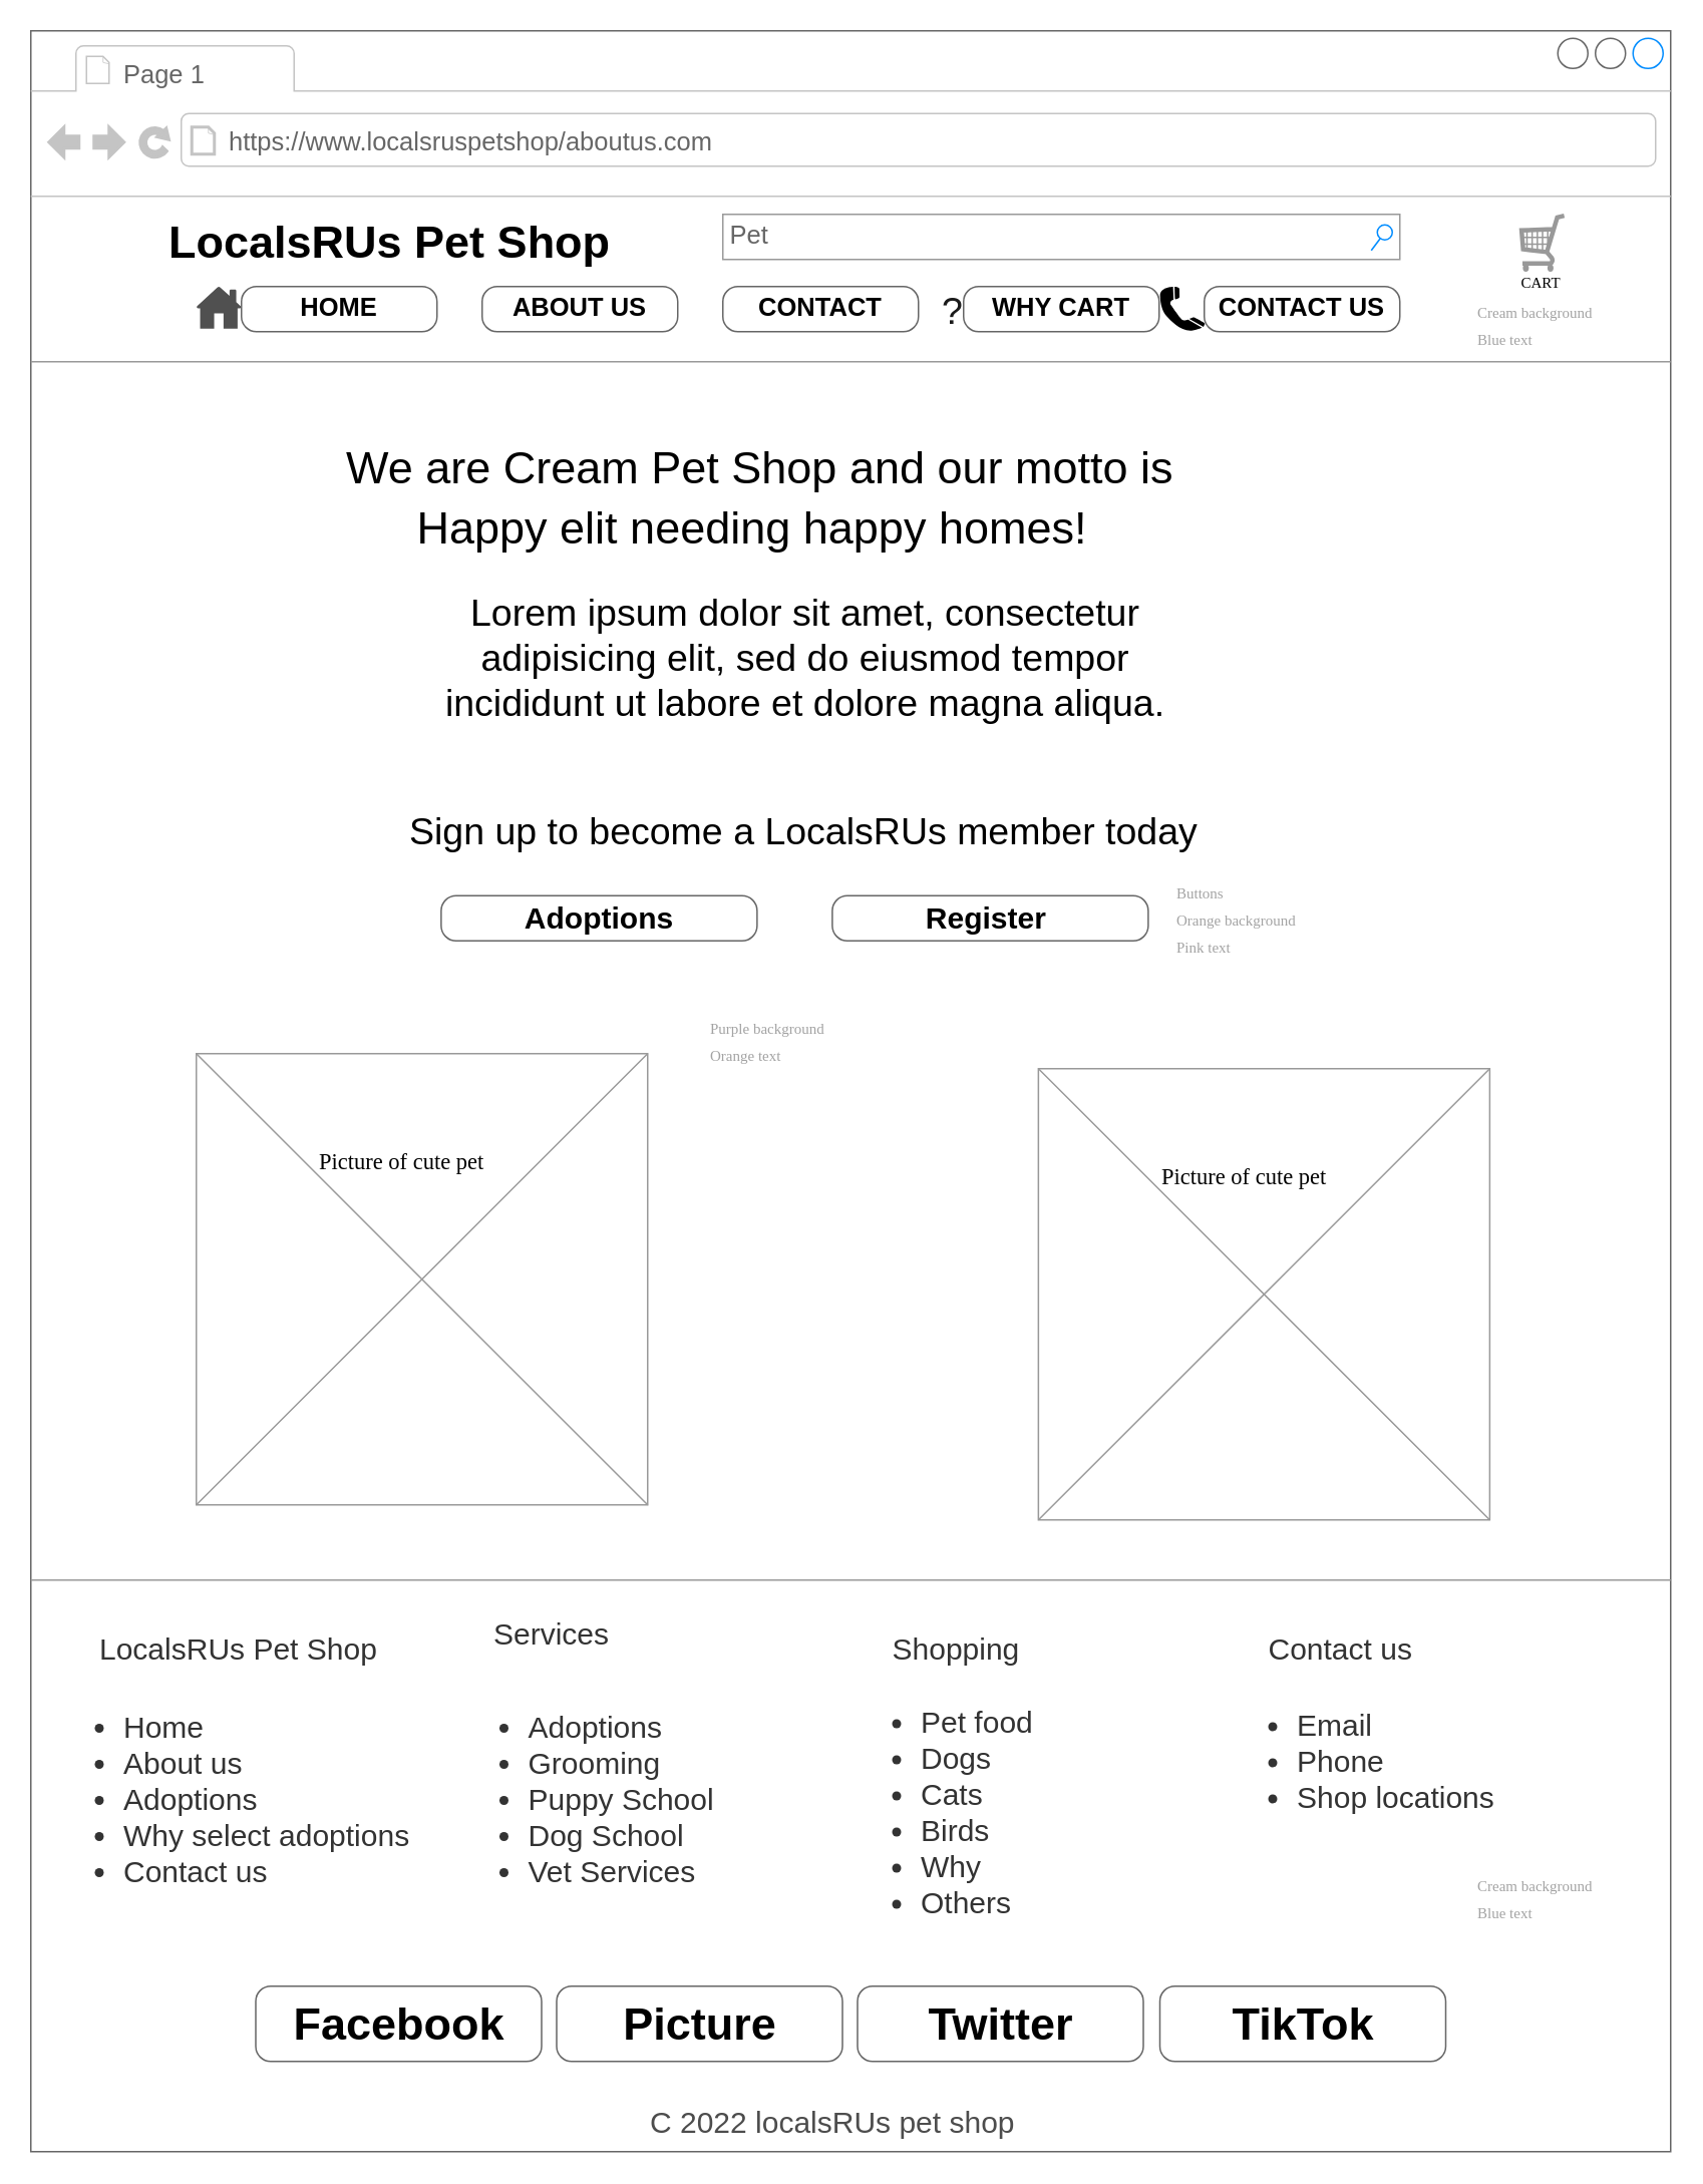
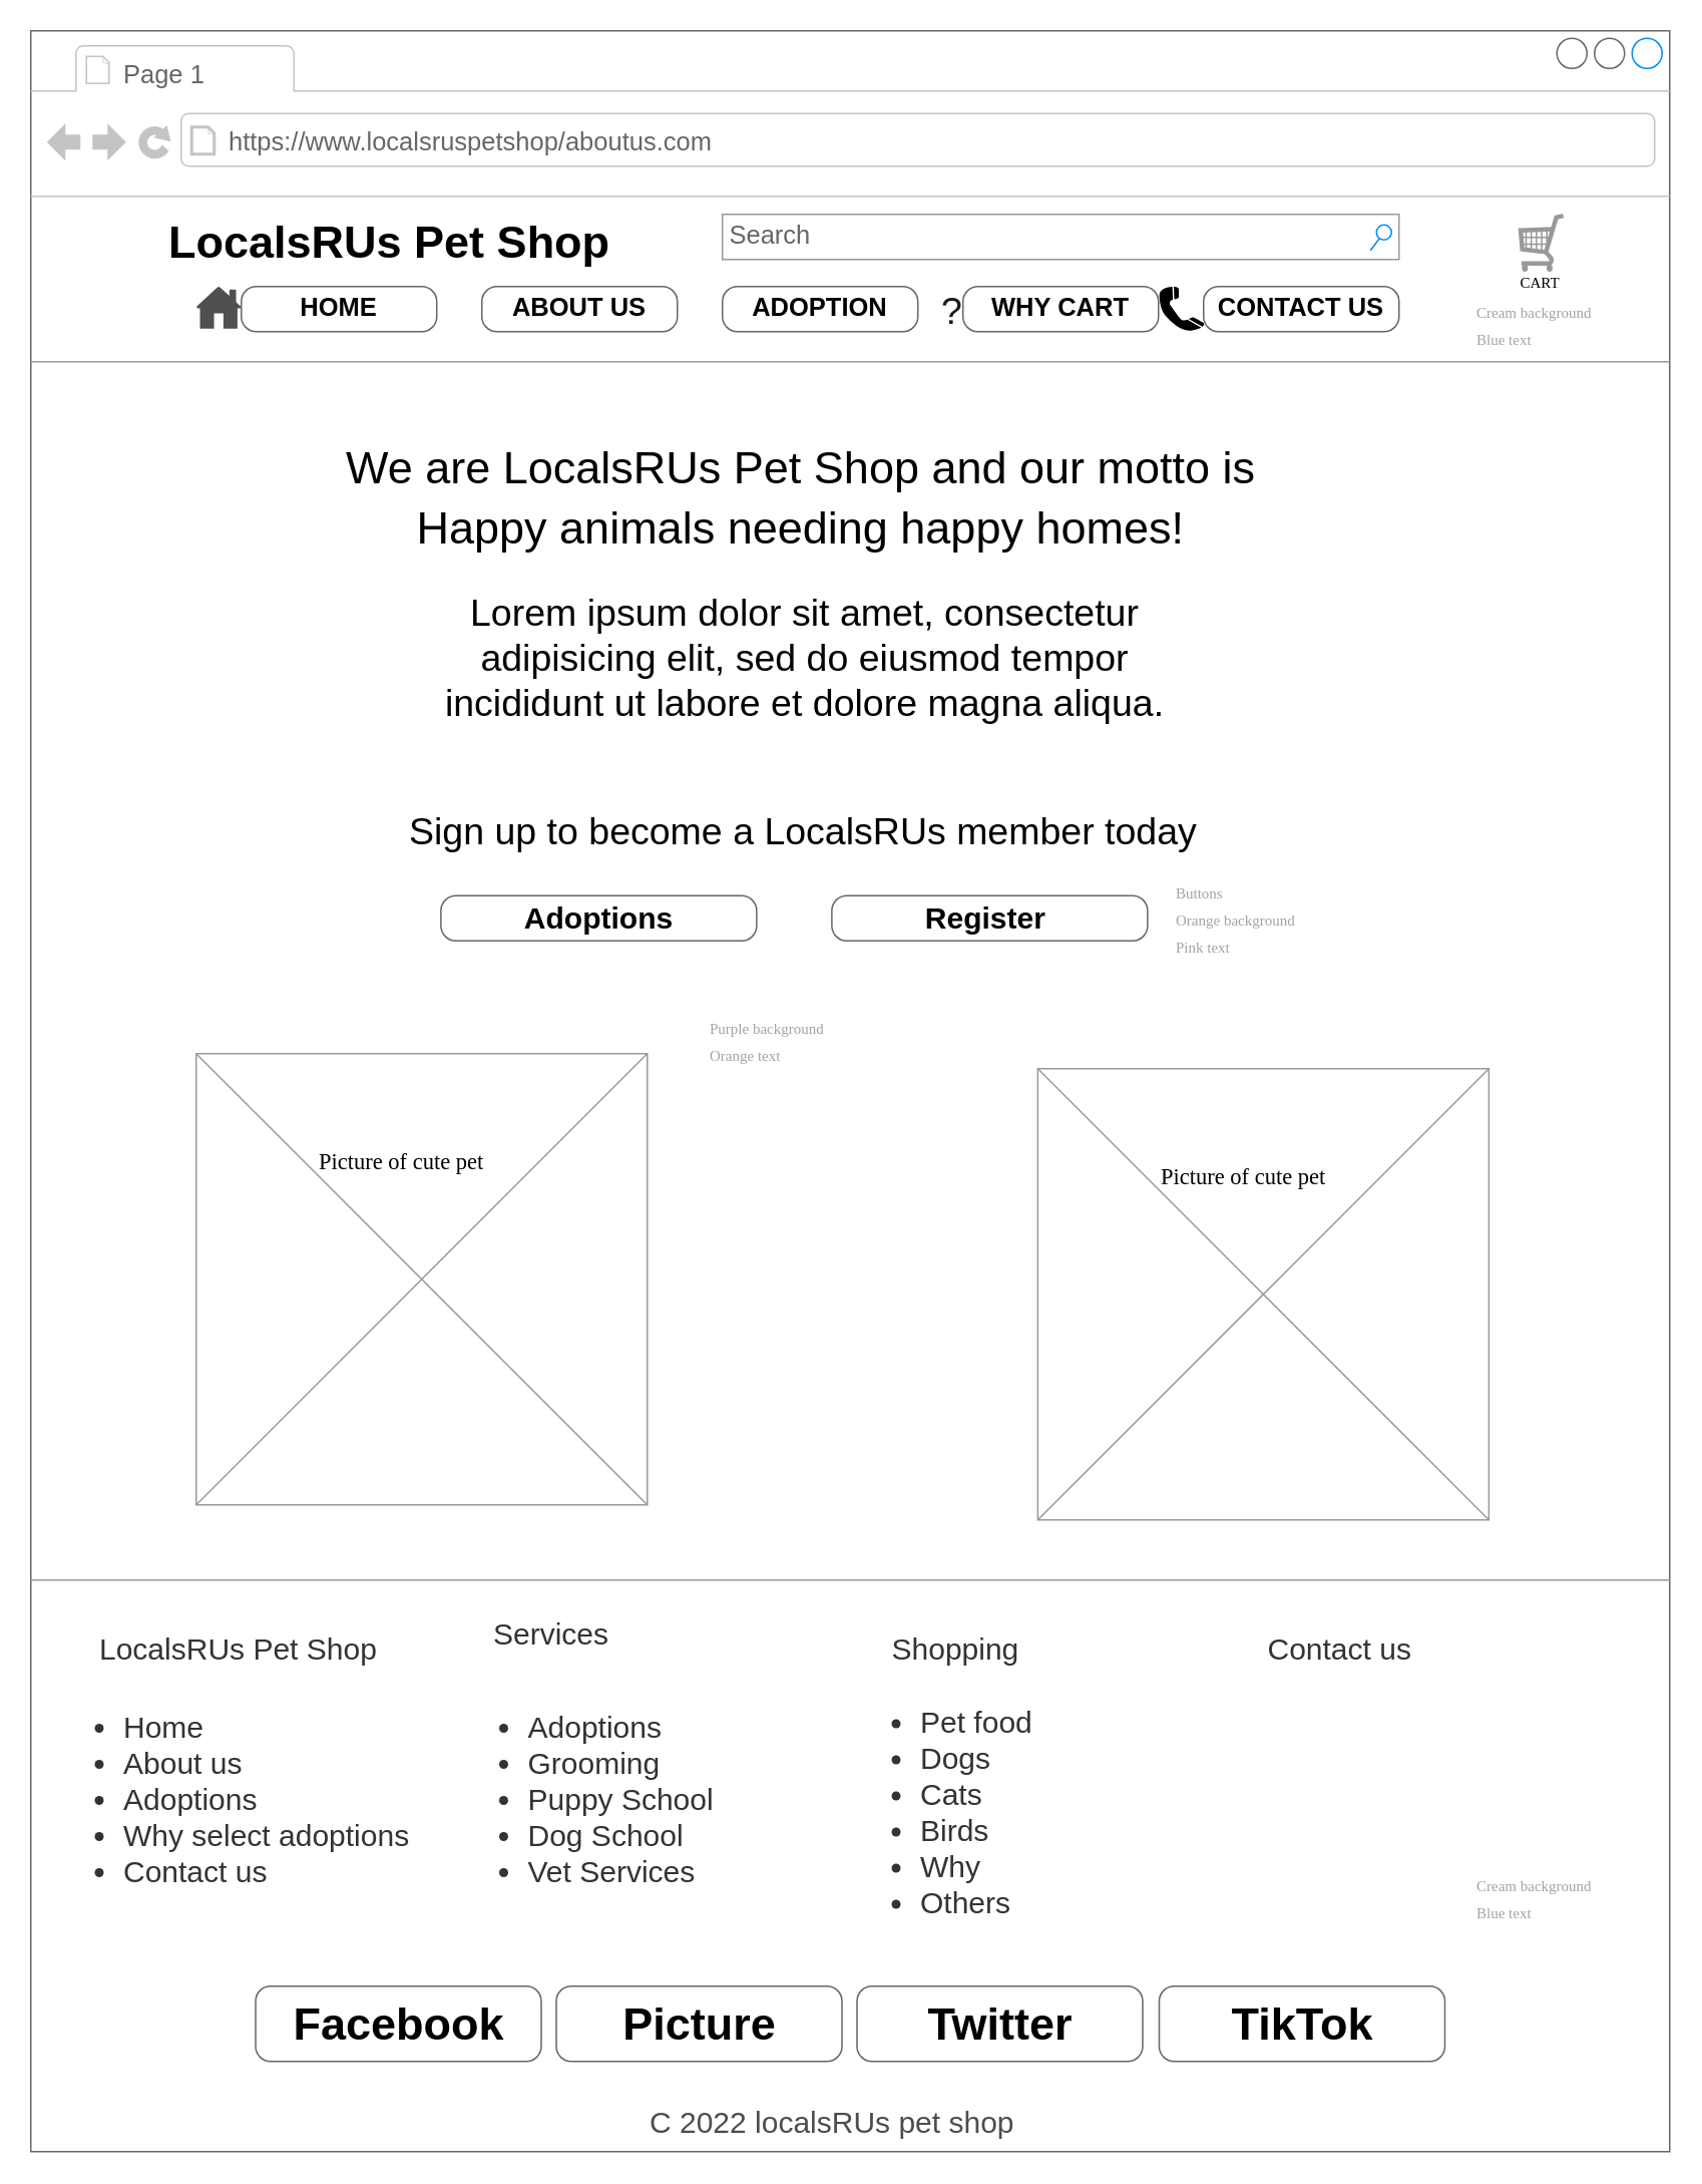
- <mxCell id="6" value="Pet" style="strokeWidth=1;shadow=0;dashed=0;align=center;html=1;shape=mxgraph.mockup.forms.searchBox;strokeColor=#999999;mainText=;strokeColor2=#008cff;fontColor=#666666;fontSize=17;align=left;spacingLeft=3;rounded=0;labelBackgroundColor=none;" parent="2" vertex="1"><mxGeometry x="460" y="122" width="450" height="30" as="geometry" /></mxCell>
+ <mxCell id="6" value="Search" style="strokeWidth=1;shadow=0;dashed=0;align=center;html=1;shape=mxgraph.mockup.forms.searchBox;strokeColor=#999999;mainText=;strokeColor2=#008cff;fontColor=#666666;fontSize=17;align=left;spacingLeft=3;rounded=0;labelBackgroundColor=none;" parent="2" vertex="1"><mxGeometry x="460" y="122" width="450" height="30" as="geometry" /></mxCell>
- <mxCell id="42" value="CONTACT" style="strokeWidth=1;shadow=0;dashed=0;align=center;html=1;shape=mxgraph.mockup.buttons.button;strokeColor=#666666;fontColor=#000000;mainText=;buttonStyle=round;fontSize=17;fontStyle=1;fillColor=none;whiteSpace=wrap;" parent="41" vertex="1"><mxGeometry x="28" width="130" height="30" as="geometry" /></mxCell>
+ <mxCell id="42" value="ADOPTION" style="strokeWidth=1;shadow=0;dashed=0;align=center;html=1;shape=mxgraph.mockup.buttons.button;strokeColor=#666666;fontColor=#000000;mainText=;buttonStyle=round;fontSize=17;fontStyle=1;fillColor=none;whiteSpace=wrap;" parent="41" vertex="1"><mxGeometry x="28" width="130" height="30" as="geometry" /></mxCell>
- <mxCell id="33" value="We are Cream Pet Shop and our motto is" style="text;html=1;points=[];align=left;verticalAlign=top;spacingTop=-4;fontSize=30;fontFamily=Helvetica;fontStyle=0" parent="2" vertex="1"><mxGeometry x="207.5" y="270" width="615" height="40" as="geometry" /></mxCell>
+ <mxCell id="33" value="We are LocalsRUs Pet Shop and our motto is" style="text;html=1;points=[];align=left;verticalAlign=top;spacingTop=-4;fontSize=30;fontFamily=Helvetica;fontStyle=0" parent="2" vertex="1"><mxGeometry x="207.5" y="270" width="615" height="40" as="geometry" /></mxCell>
- <mxCell id="58" value="Happy elit needing happy homes!" style="text;html=1;points=[];align=left;verticalAlign=top;spacingTop=-4;fontSize=30;fontFamily=Helvetica;fontStyle=0" parent="2" vertex="1"><mxGeometry x="255" y="310" width="520" height="40" as="geometry" /></mxCell>
+ <mxCell id="58" value="Happy animals needing happy homes!" style="text;html=1;points=[];align=left;verticalAlign=top;spacingTop=-4;fontSize=30;fontFamily=Helvetica;fontStyle=0" parent="2" vertex="1"><mxGeometry x="255" y="310" width="520" height="40" as="geometry" /></mxCell>
- <mxCell id="25" value="&lt;ul&gt;&lt;li&gt;Email&lt;/li&gt;&lt;li&gt;Phone&lt;/li&gt;&lt;li&gt;Shop locations&lt;/li&gt;&lt;/ul&gt;" style="text;strokeColor=none;fillColor=none;html=1;whiteSpace=wrap;verticalAlign=middle;overflow=hidden;fontFamily=Helvetica;fontSize=20;fontColor=#333333;" parent="2" vertex="1"><mxGeometry x="799.5" y="1090" width="190.5" height="120" as="geometry" /></mxCell>
